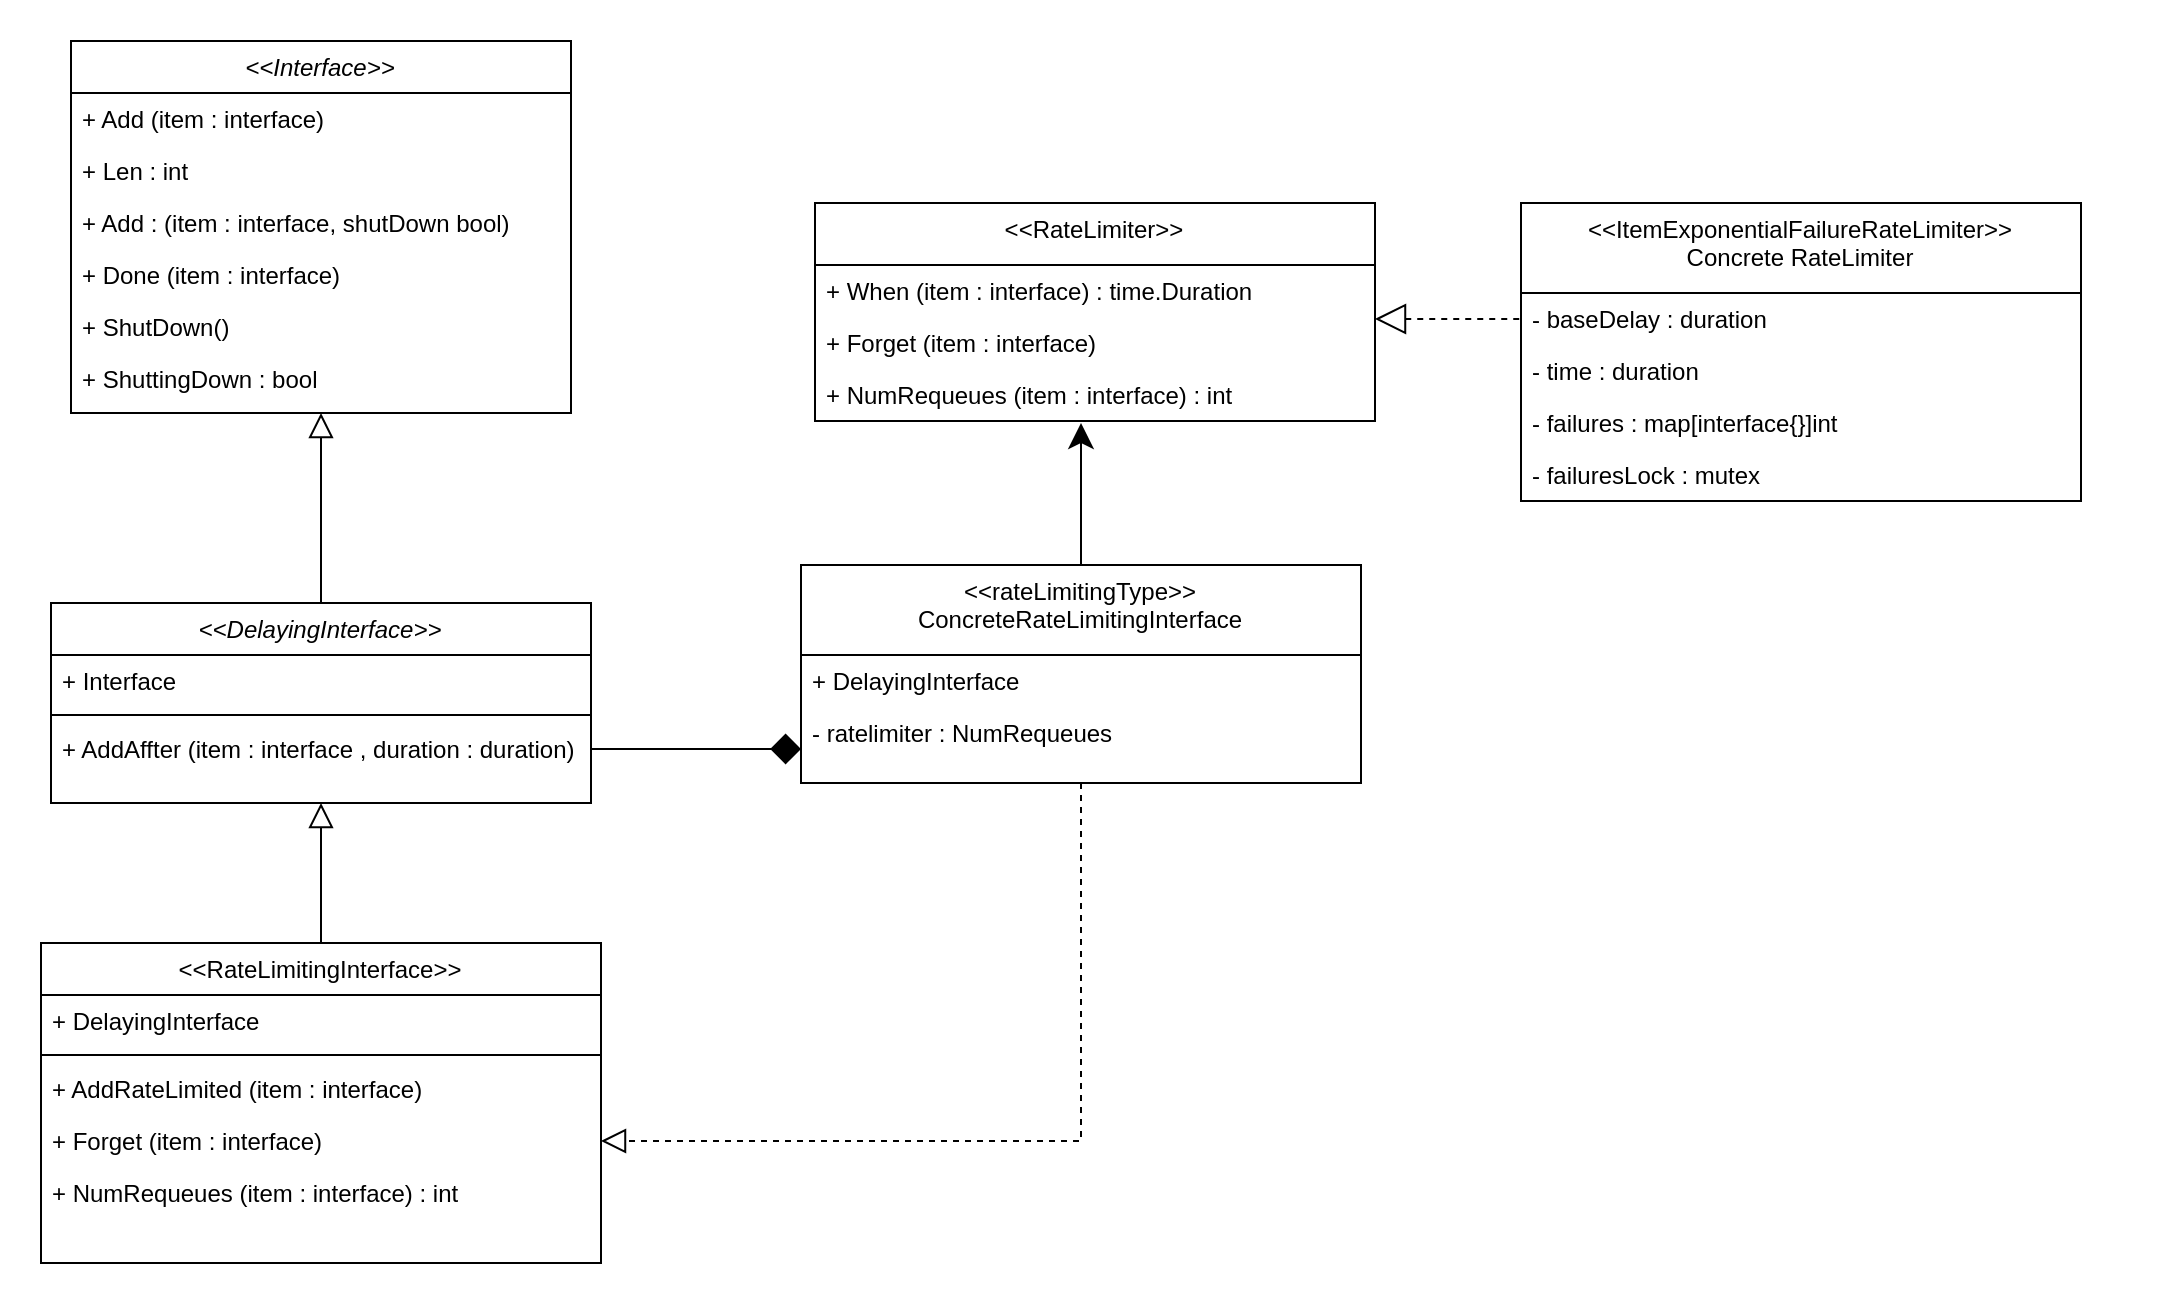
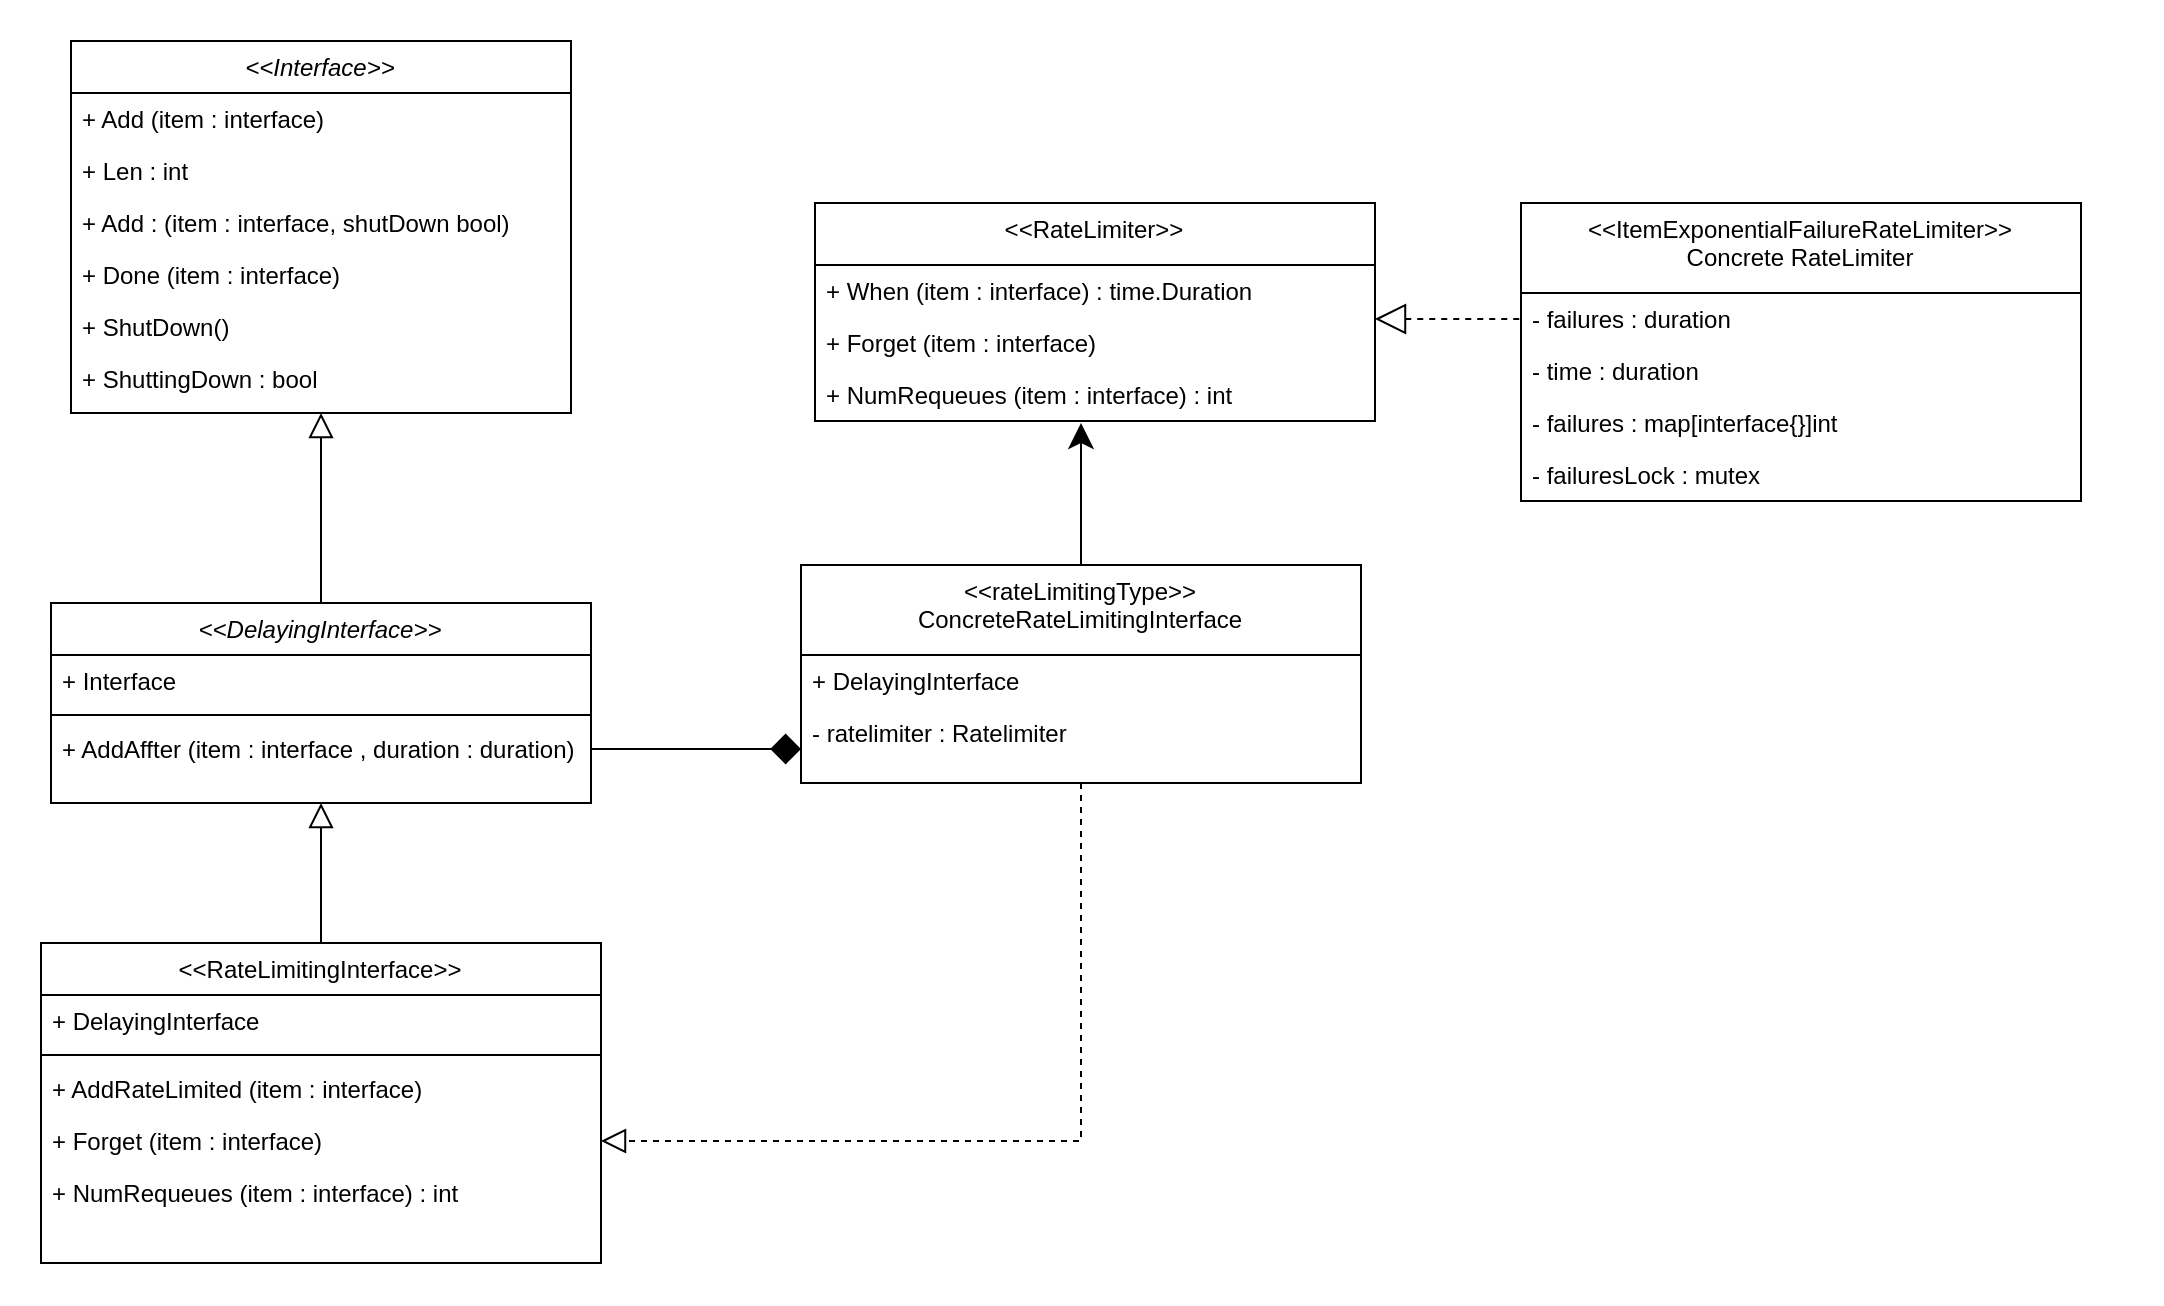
- <mxCell id="33" value="- baseDelay : duration" style="text;align=left;verticalAlign=top;spacingLeft=4;spacingRight=4;overflow=hidden;rotatable=0;points=[[0,0.5],[1,0.5]];portConstraint=eastwest;" vertex="1" parent="32"><mxGeometry y="45" width="280" height="26" as="geometry" /></mxCell>
+ <mxCell id="33" value="- failures : duration" style="text;align=left;verticalAlign=top;spacingLeft=4;spacingRight=4;overflow=hidden;rotatable=0;points=[[0,0.5],[1,0.5]];portConstraint=eastwest;" vertex="1" parent="32"><mxGeometry y="45" width="280" height="26" as="geometry" /></mxCell>
- <mxCell id="25" value="- ratelimiter : NumRequeues" style="text;align=left;verticalAlign=top;spacingLeft=4;spacingRight=4;overflow=hidden;rotatable=0;points=[[0,0.5],[1,0.5]];portConstraint=eastwest;" vertex="1" parent="23"><mxGeometry y="71" width="280" height="26" as="geometry" /></mxCell>
+ <mxCell id="25" value="- ratelimiter : Ratelimiter" style="text;align=left;verticalAlign=top;spacingLeft=4;spacingRight=4;overflow=hidden;rotatable=0;points=[[0,0.5],[1,0.5]];portConstraint=eastwest;" vertex="1" parent="23"><mxGeometry y="71" width="280" height="26" as="geometry" /></mxCell>
